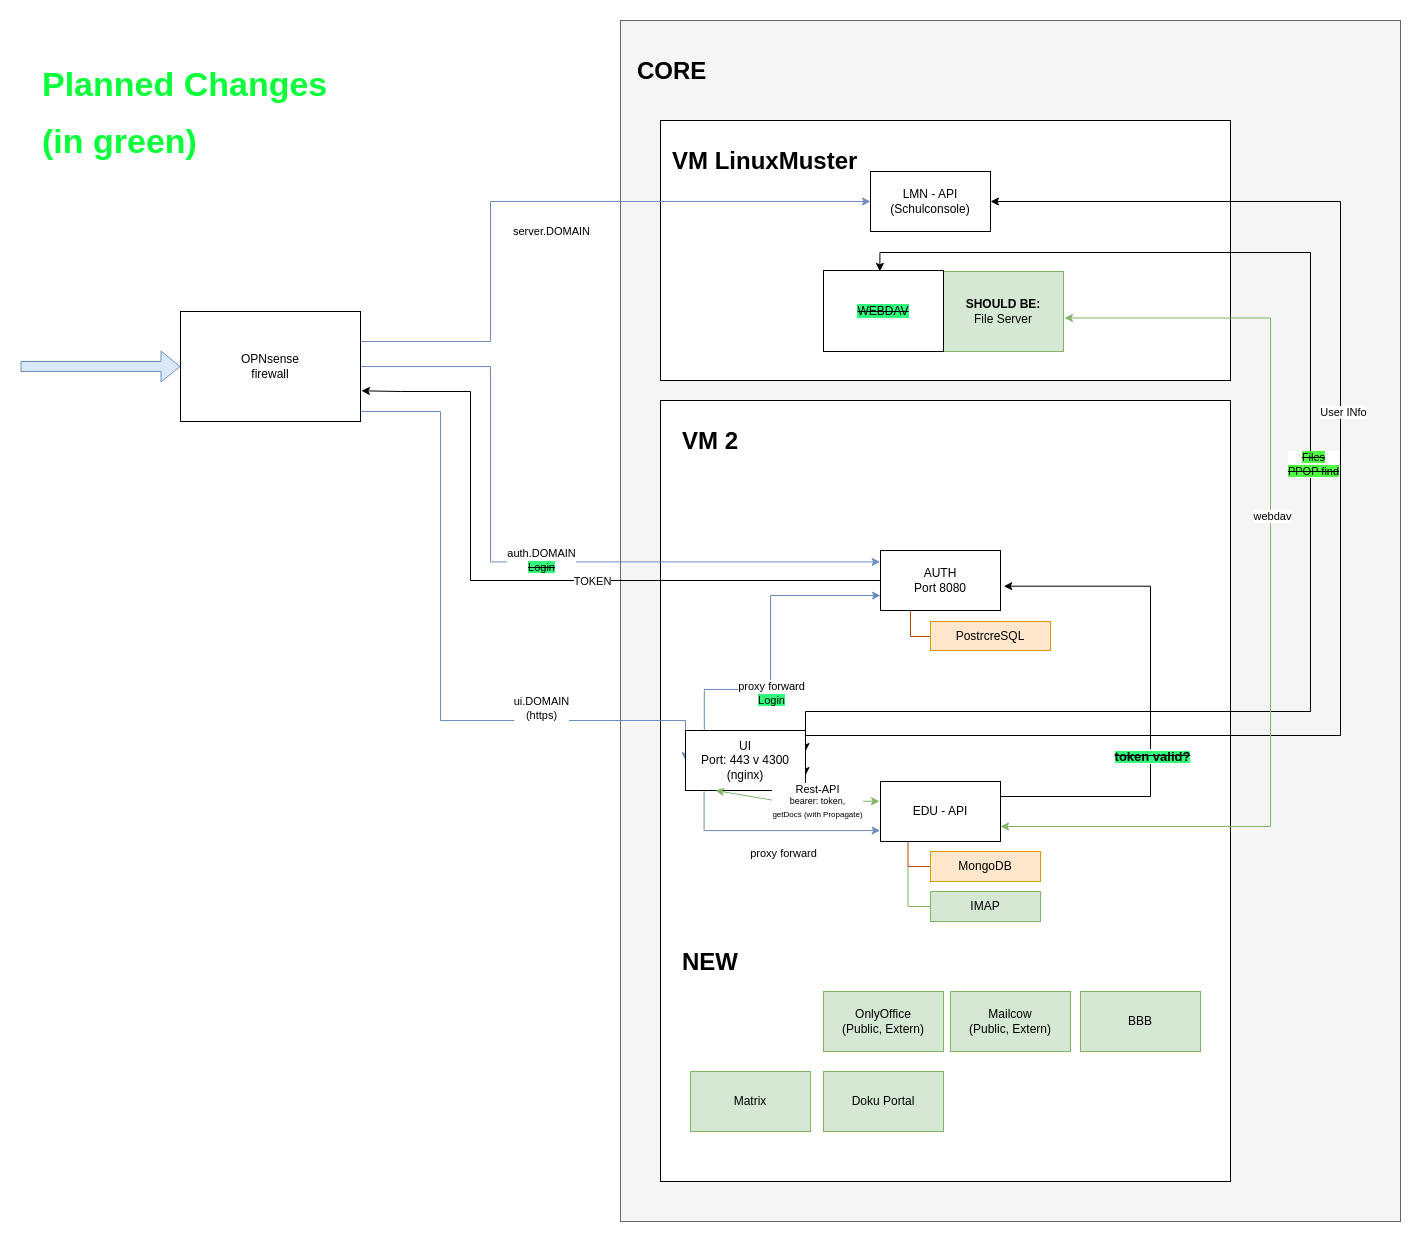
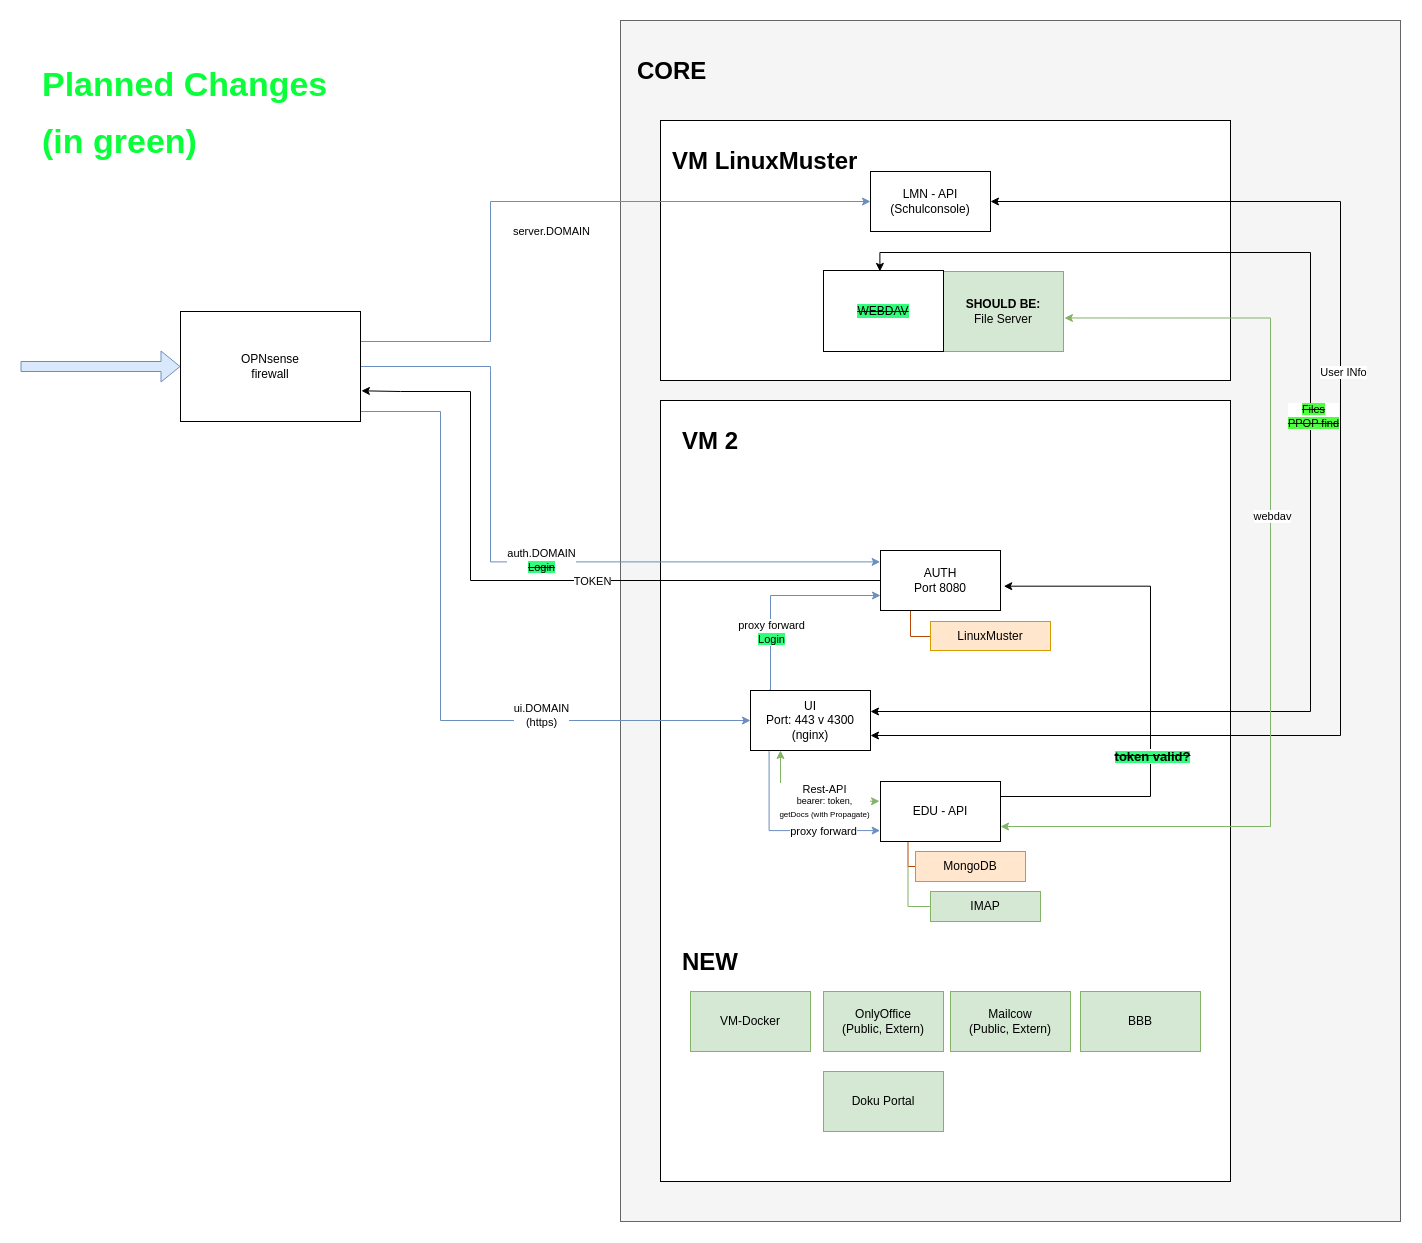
- <mxCell id="34" value="PostrcreSQL" style="rounded=0;whiteSpace=wrap;html=1;fillColor=#ffe6cc;strokeColor=#d79b00;" vertex="1" parent="1"><mxGeometry x="930" y="621" width="120" height="29" as="geometry" /></mxCell>
+ <mxCell id="34" value="LinuxMuster" style="rounded=0;whiteSpace=wrap;html=1;fillColor=#ffe6cc;strokeColor=#d79b00;" vertex="1" parent="1"><mxGeometry x="930" y="621" width="120" height="29" as="geometry" /></mxCell>
- <mxCell id="28" value="&lt;div&gt;UI&lt;/div&gt;&lt;div&gt;Port: 443 v 4300&lt;br&gt;&lt;/div&gt;&lt;div&gt;(nginx)&lt;br&gt;&lt;/div&gt;" style="rounded=0;whiteSpace=wrap;html=1;" vertex="1" parent="1"><mxGeometry x="685" y="730" width="120" height="60" as="geometry" /></mxCell>
+ <mxCell id="28" value="&lt;div&gt;UI&lt;/div&gt;&lt;div&gt;Port: 443 v 4300&lt;br&gt;&lt;/div&gt;&lt;div&gt;(nginx)&lt;br&gt;&lt;/div&gt;" style="rounded=0;whiteSpace=wrap;html=1;" vertex="1" parent="1"><mxGeometry x="750" y="690" width="120" height="60" as="geometry" /></mxCell>
- <mxCell id="35" value="&lt;div&gt;MongoDB&lt;/div&gt;" style="rounded=0;whiteSpace=wrap;html=1;fillColor=#ffe6cc;strokeColor=#d79b00;" vertex="1" parent="1"><mxGeometry x="930" y="851" width="110" height="30" as="geometry" /></mxCell>
+ <mxCell id="35" value="&lt;div&gt;MongoDB&lt;/div&gt;" style="rounded=0;whiteSpace=wrap;html=1;fillColor=#ffe6cc;strokeColor=#d79b00;" vertex="1" parent="1"><mxGeometry x="915" y="851" width="110" height="30" as="geometry" /></mxCell>
+ <mxCell id="38" value="VM-Docker" style="rounded=0;whiteSpace=wrap;html=1;fillColor=#d5e8d4;strokeColor=#82b366;" vertex="1" parent="1"><mxGeometry x="690" y="991" width="120" height="60" as="geometry" /></mxCell>
- <mxCell id="43" value="Matrix" style="rounded=0;whiteSpace=wrap;html=1;fillColor=#d5e8d4;strokeColor=#82b366;" vertex="1" parent="1"><mxGeometry x="690" y="1071" width="120" height="60" as="geometry" /></mxCell>
